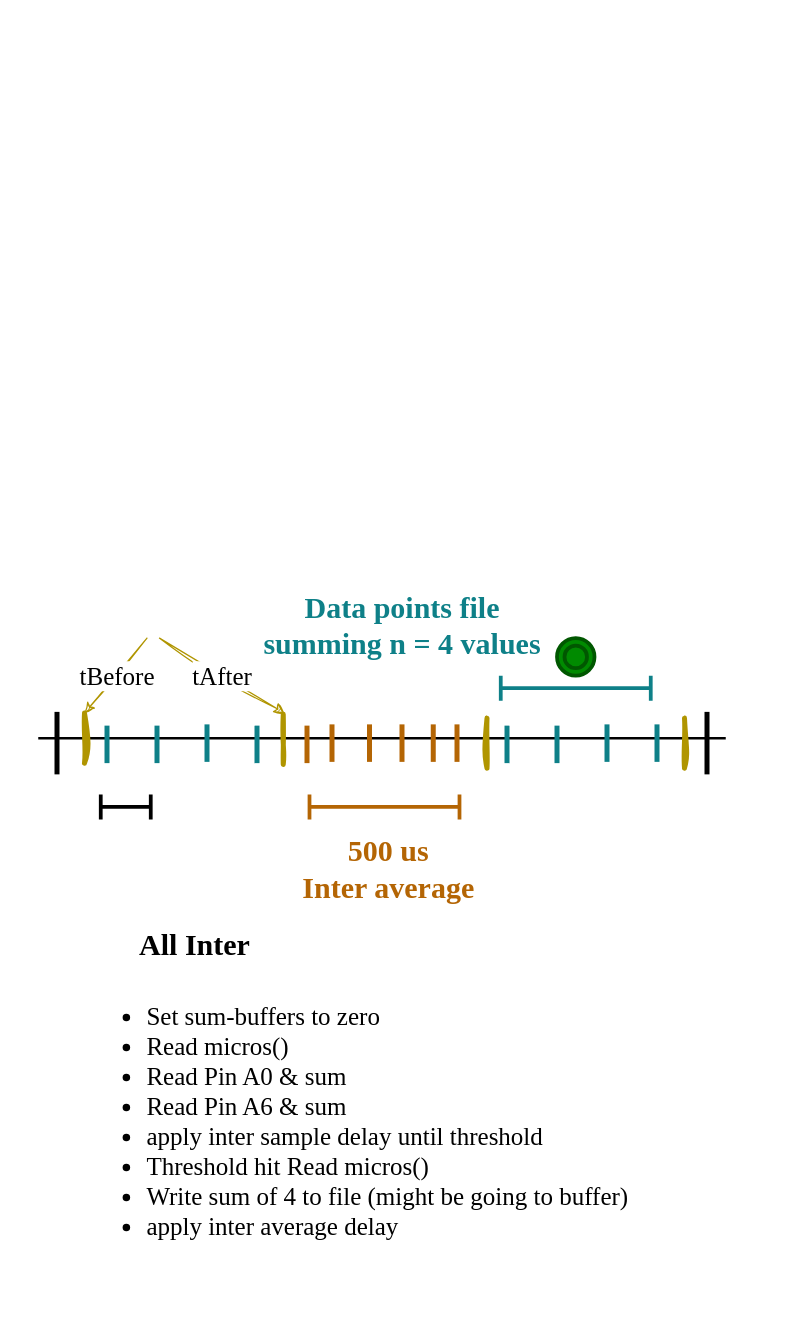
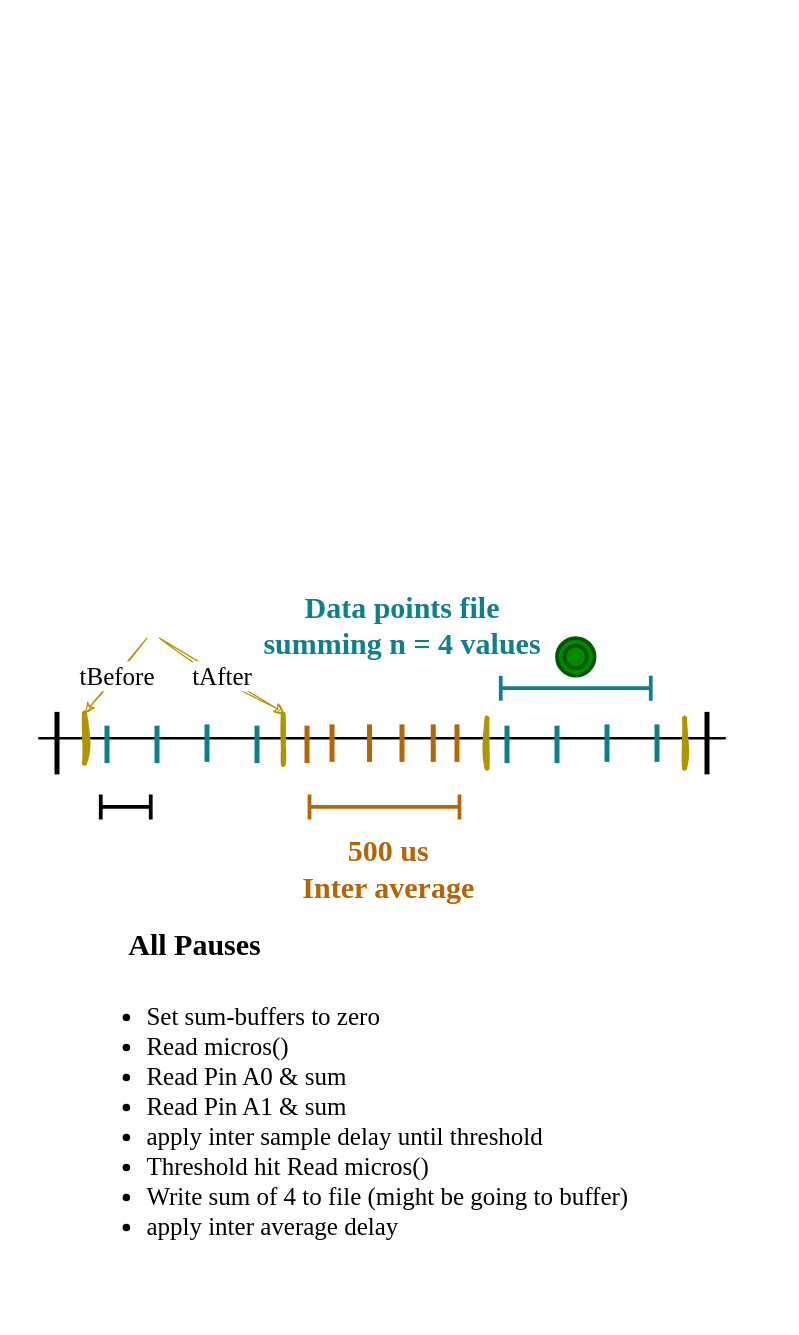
- <mxCell id="22" value="All Inter" style="text;strokeColor=none;fillColor=none;html=1;fontSize=24;fontStyle=1;verticalAlign=middle;align=center;hachureGap=4;strokeWidth=3;fontFamily=Architects Daughter;fontSource=https%3A%2F%2Ffonts.googleapis.com%2Fcss%3Ffamily%3DArchitects%2BDaughter;rounded=0;" parent="1" vertex="1"><mxGeometry x="60" y="736" width="190" height="40" as="geometry" /></mxCell>
+ <mxCell id="22" value="All Pauses" style="text;strokeColor=none;fillColor=none;html=1;fontSize=24;fontStyle=1;verticalAlign=middle;align=center;hachureGap=4;strokeWidth=3;fontFamily=Architects Daughter;fontSource=https%3A%2F%2Ffonts.googleapis.com%2Fcss%3Ffamily%3DArchitects%2BDaughter;rounded=0;" parent="1" vertex="1"><mxGeometry x="60" y="736" width="190" height="40" as="geometry" /></mxCell>
- <mxCell id="23" value="&lt;ul&gt;&lt;li&gt;Set sum-buffers to zero&lt;/li&gt;&lt;li&gt;Read micros()&lt;/li&gt;&lt;li&gt;Read Pin A0 &amp;amp; sum&amp;nbsp;&lt;/li&gt;&lt;li&gt;Read Pin A6 &amp;amp; sum&lt;/li&gt;&lt;li&gt;apply inter sample delay until threshold&amp;nbsp;&lt;/li&gt;&lt;li&gt;Threshold hit Read micros()&lt;/li&gt;&lt;li&gt;Write sum of 4 to file (might be going to buffer)&amp;nbsp;&lt;/li&gt;&lt;li&gt;apply inter average delay&lt;/li&gt;&lt;/ul&gt;" style="text;strokeColor=none;fillColor=none;html=1;whiteSpace=wrap;verticalAlign=middle;overflow=hidden;hachureGap=4;strokeWidth=3;fontFamily=Architects Daughter;fontSource=https%3A%2F%2Ffonts.googleapis.com%2Fcss%3Ffamily%3DArchitects%2BDaughter;fontSize=20;rounded=0;" parent="1" vertex="1"><mxGeometry x="75" y="746" width="542" height="300" as="geometry" /></mxCell>
+ <mxCell id="23" value="&lt;ul&gt;&lt;li&gt;Set sum-buffers to zero&lt;/li&gt;&lt;li&gt;Read micros()&lt;/li&gt;&lt;li&gt;Read Pin A0 &amp;amp; sum&amp;nbsp;&lt;/li&gt;&lt;li&gt;Read Pin A1 &amp;amp; sum&lt;/li&gt;&lt;li&gt;apply inter sample delay until threshold&amp;nbsp;&lt;/li&gt;&lt;li&gt;Threshold hit Read micros()&lt;/li&gt;&lt;li&gt;Write sum of 4 to file (might be going to buffer)&amp;nbsp;&lt;/li&gt;&lt;li&gt;apply inter average delay&lt;/li&gt;&lt;/ul&gt;" style="text;strokeColor=none;fillColor=none;html=1;whiteSpace=wrap;verticalAlign=middle;overflow=hidden;hachureGap=4;strokeWidth=3;fontFamily=Architects Daughter;fontSource=https%3A%2F%2Ffonts.googleapis.com%2Fcss%3Ffamily%3DArchitects%2BDaughter;fontSize=20;rounded=0;" parent="1" vertex="1"><mxGeometry x="75" y="746" width="542" height="300" as="geometry" /></mxCell>
